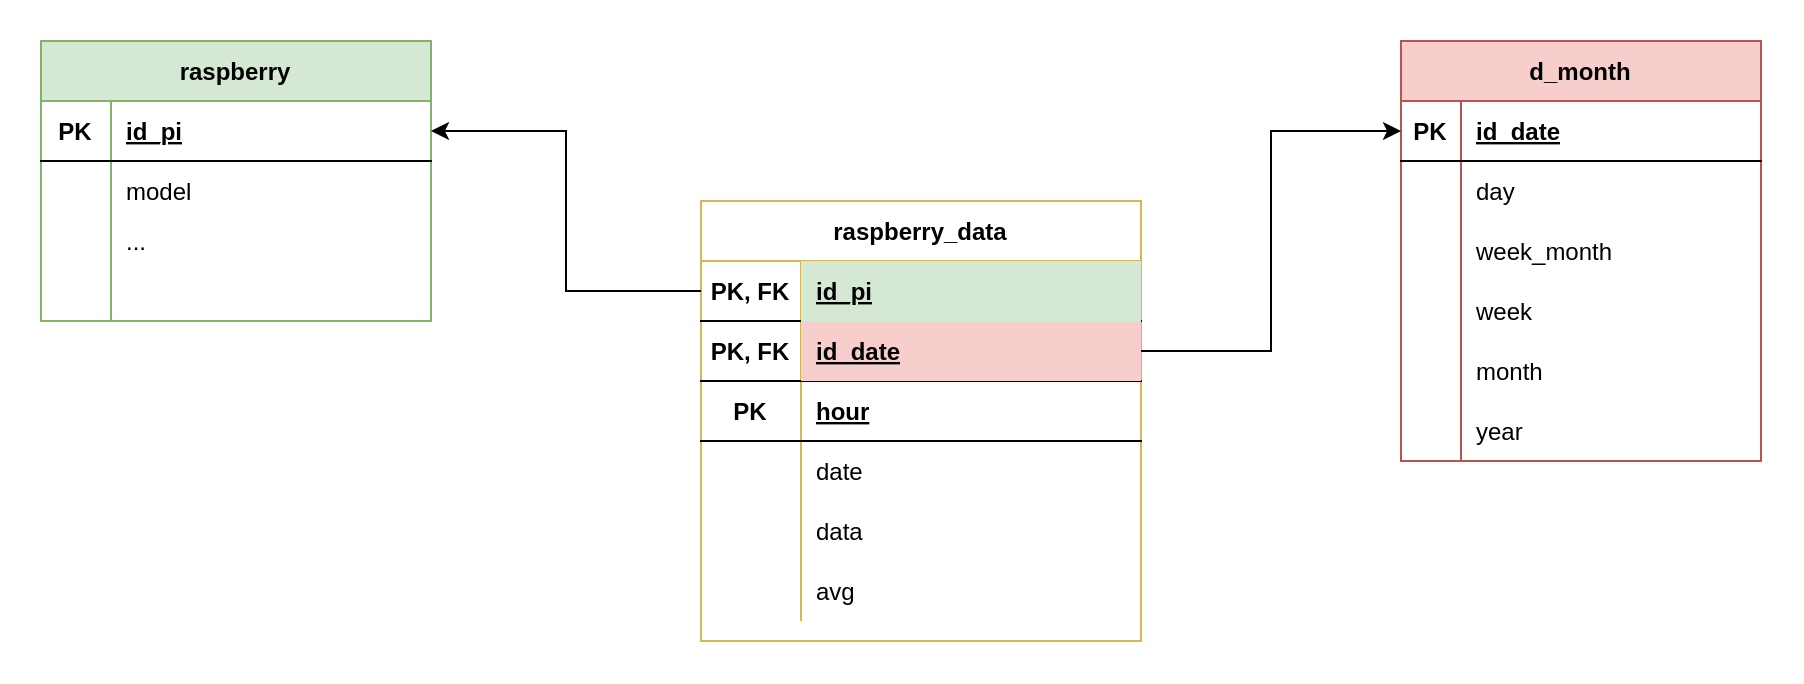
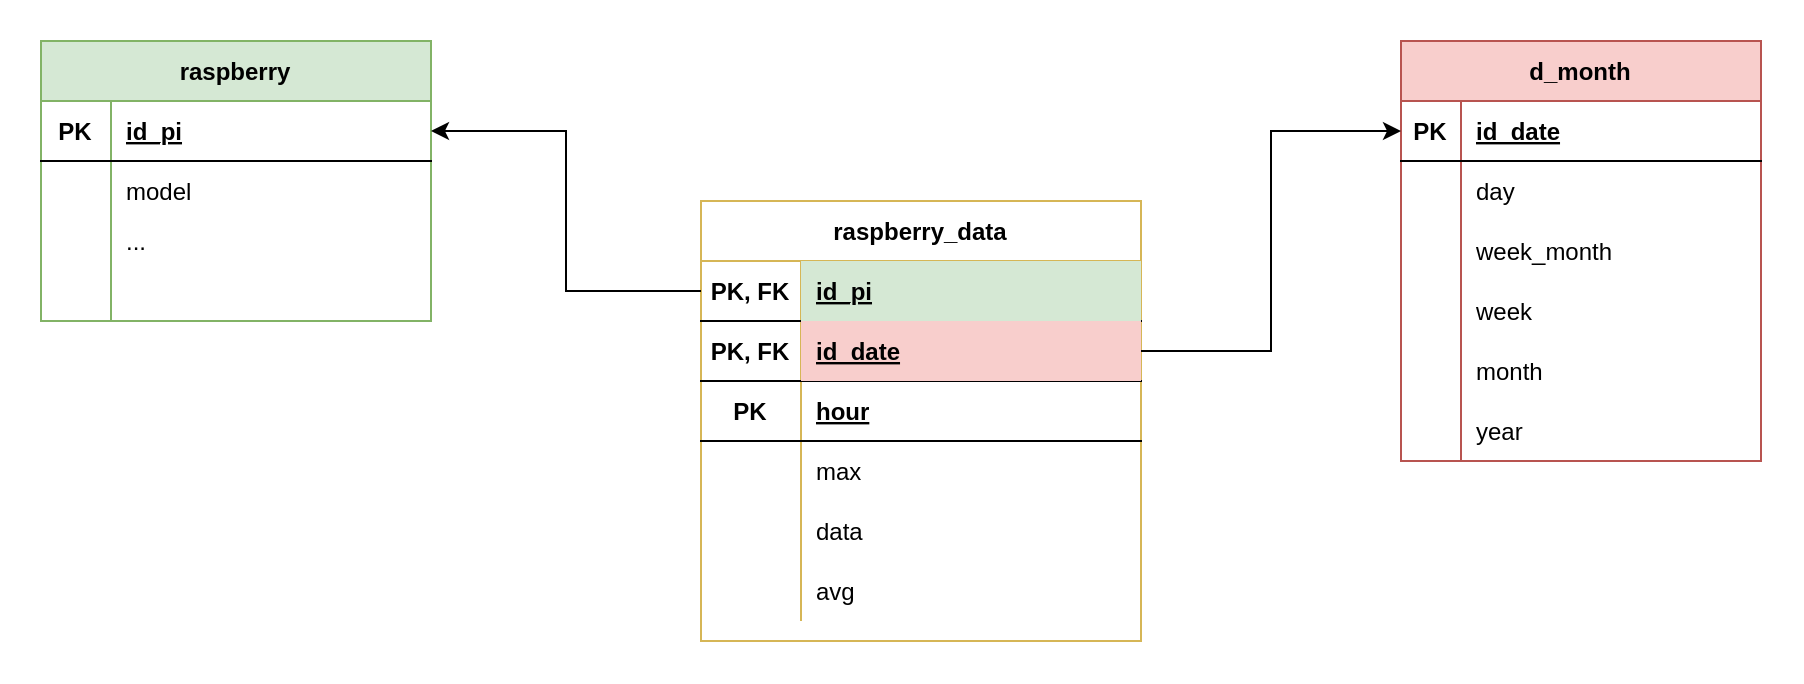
- <mxCell id="46" value="date" style="shape=partialRectangle;connectable=0;fillColor=none;top=0;left=0;bottom=0;right=0;align=left;spacingLeft=6;overflow=hidden;rounded=0;shadow=0;sketch=0;" vertex="1" parent="44"><mxGeometry x="50" width="170" height="30" as="geometry"><mxRectangle width="170" height="30" as="alternateBounds" /></mxGeometry></mxCell>
+ <mxCell id="46" value="max" style="shape=partialRectangle;connectable=0;fillColor=none;top=0;left=0;bottom=0;right=0;align=left;spacingLeft=6;overflow=hidden;rounded=0;shadow=0;sketch=0;" vertex="1" parent="44"><mxGeometry x="50" width="170" height="30" as="geometry"><mxRectangle width="170" height="30" as="alternateBounds" /></mxGeometry></mxCell>
